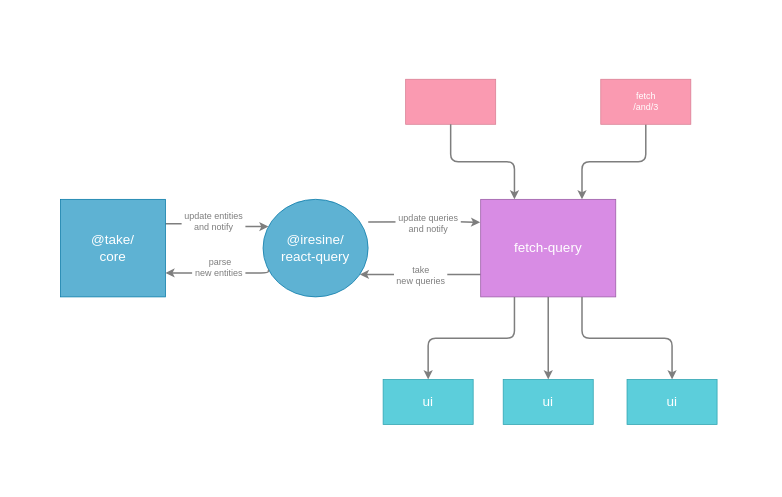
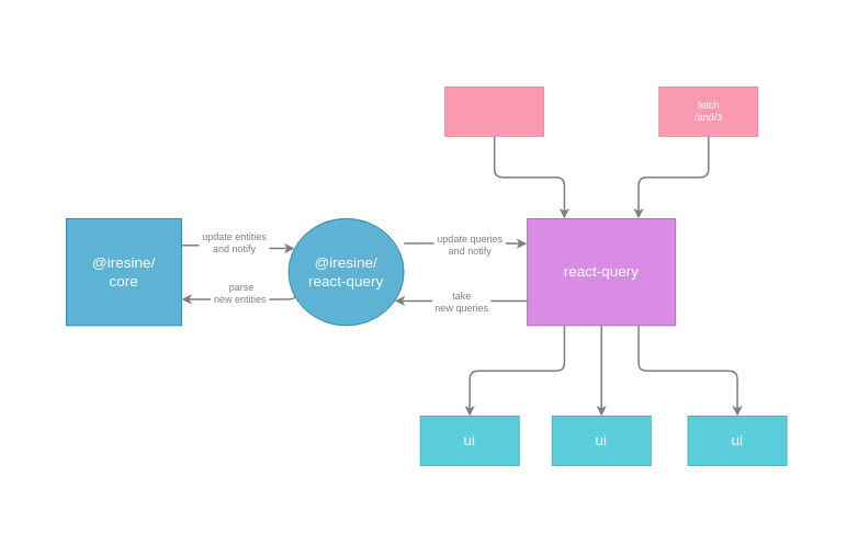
- <mxCell id="22" value="&lt;font color=&quot;#ffffff&quot; style=&quot;font-size: 18px&quot;&gt;@take/&lt;br&gt;core&lt;/font&gt;" style="rounded=0;whiteSpace=wrap;html=1;gradientColor=none;strokeColor=#0879a7;fillColor=#5eb2d3;" vertex="1" parent="1"><mxGeometry x="80" y="265" width="140" height="130" as="geometry" /></mxCell>
+ <mxCell id="22" value="&lt;font color=&quot;#ffffff&quot; style=&quot;font-size: 18px&quot;&gt;@iresine/&lt;br&gt;core&lt;/font&gt;" style="rounded=0;whiteSpace=wrap;html=1;gradientColor=none;strokeColor=#0879a7;fillColor=#5eb2d3;" vertex="1" parent="1"><mxGeometry x="80" y="265" width="140" height="130" as="geometry" /></mxCell>
- <mxCell id="10" value="&lt;font color=&quot;#ffffff&quot; style=&quot;font-size: 18px&quot;&gt;fetch-query&lt;/font&gt;" style="rounded=0;whiteSpace=wrap;html=1;gradientColor=none;fillColor=#d88ce4;strokeColor=#995ba4;" parent="1" vertex="1"><mxGeometry x="640" y="265" width="180" height="130" as="geometry" /></mxCell>
+ <mxCell id="10" value="&lt;font color=&quot;#ffffff&quot; style=&quot;font-size: 18px&quot;&gt;react-query&lt;/font&gt;" style="rounded=0;whiteSpace=wrap;html=1;gradientColor=none;fillColor=#d88ce4;strokeColor=#995ba4;" parent="1" vertex="1"><mxGeometry x="640" y="265" width="180" height="130" as="geometry" /></mxCell>
